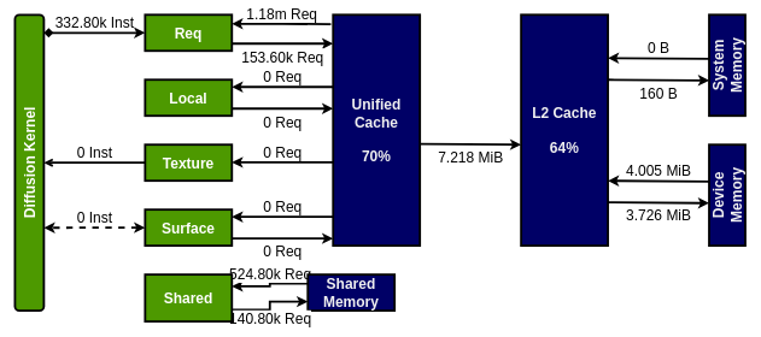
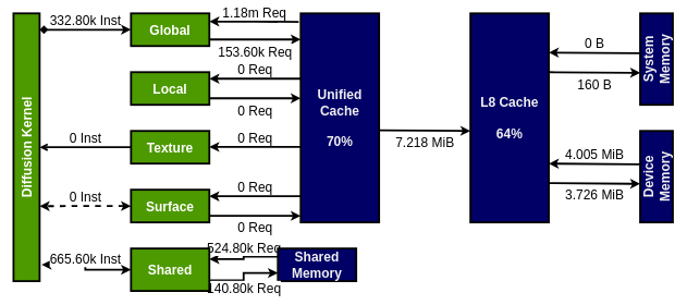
- <mxCell id="5" value="Req" style="rounded=0;whiteSpace=wrap;html=1;fillColor=#4D9900;fontColor=#ffffff;strokeColor=#000000;strokeWidth=3;fontSize=20;fontStyle=1" vertex="1" parent="1"><mxGeometry x="200" y="20" width="120" height="50" as="geometry" /></mxCell>
+ <mxCell id="5" value="Global" style="rounded=0;whiteSpace=wrap;html=1;fillColor=#4D9900;fontColor=#ffffff;strokeColor=#000000;strokeWidth=3;fontSize=20;fontStyle=1" vertex="1" parent="1"><mxGeometry x="200" y="20" width="120" height="50" as="geometry" /></mxCell>
- <mxCell id="9" value="&lt;div style=&quot;font-size: 20px;&quot;&gt;L2 Cache&lt;/div&gt;&lt;div style=&quot;font-size: 20px;&quot;&gt;&lt;br style=&quot;font-size: 20px;&quot;&gt;&lt;/div&gt;&lt;div style=&quot;font-size: 20px;&quot;&gt;64%&lt;br style=&quot;font-size: 20px;&quot;&gt;&lt;/div&gt;" style="rounded=0;whiteSpace=wrap;html=1;strokeWidth=3;fillColor=#000066;fontSize=20;align=center;fontColor=#F0F0F0;fontStyle=1" vertex="1" parent="1"><mxGeometry x="720" y="20" width="120" height="320" as="geometry" /></mxCell>
+ <mxCell id="9" value="&lt;div style=&quot;font-size: 20px;&quot;&gt;L8 Cache&lt;/div&gt;&lt;div style=&quot;font-size: 20px;&quot;&gt;&lt;br style=&quot;font-size: 20px;&quot;&gt;&lt;/div&gt;&lt;div style=&quot;font-size: 20px;&quot;&gt;64%&lt;br style=&quot;font-size: 20px;&quot;&gt;&lt;/div&gt;" style="rounded=0;whiteSpace=wrap;html=1;strokeWidth=3;fillColor=#000066;fontSize=20;align=center;fontColor=#F0F0F0;fontStyle=1" vertex="1" parent="1"><mxGeometry x="720" y="20" width="120" height="320" as="geometry" /></mxCell>
- <mxCell id="2" value="&lt;div style=&quot;font-size: 20px;&quot;&gt;Diffusion Kernel&lt;/div&gt;" style="whiteSpace=wrap;html=1;fillColor=#4D9900;fontColor=#ffffff;strokeColor=#000000;strokeWidth=3;horizontal=0;fontSize=20;fontStyle=1;rounded=1;" vertex="1" parent="1"><mxGeometry x="20" y="20" width="40" height="410" as="geometry" /></mxCell>
+ <mxCell id="2" value="&lt;div style=&quot;font-size: 20px;&quot;&gt;Diffusion Kernel&lt;/div&gt;" style="rounded=0;whiteSpace=wrap;html=1;fillColor=#4D9900;fontColor=#ffffff;strokeColor=#000000;strokeWidth=3;horizontal=0;fontSize=20;fontStyle=1" vertex="1" parent="1"><mxGeometry x="20" y="20" width="40" height="410" as="geometry" /></mxCell>
+ <mxCell id="18" value="665.60k Inst" style="edgeStyle=orthogonalEdgeStyle;rounded=0;orthogonalLoop=1;jettySize=auto;html=1;exitX=0;exitY=0.5;exitDx=0;exitDy=0;entryX=1.075;entryY=0.939;entryDx=0;entryDy=0;entryPerimeter=0;startArrow=classic;startFill=1;strokeWidth=3;verticalAlign=bottom;fontSize=20;" edge="1" parent="1" source="19" target="2"><mxGeometry relative="1" as="geometry" /></mxCell>
